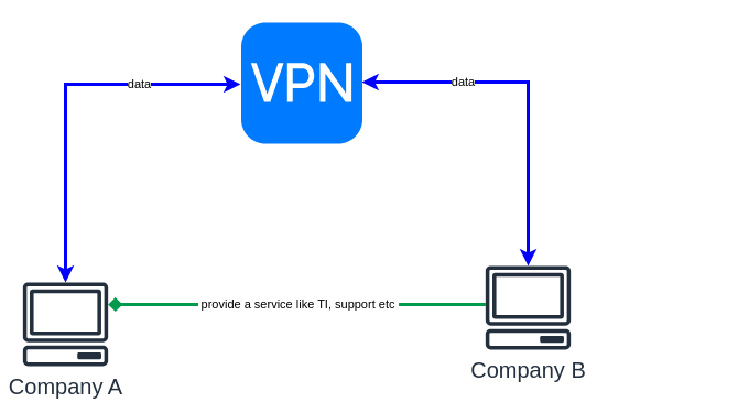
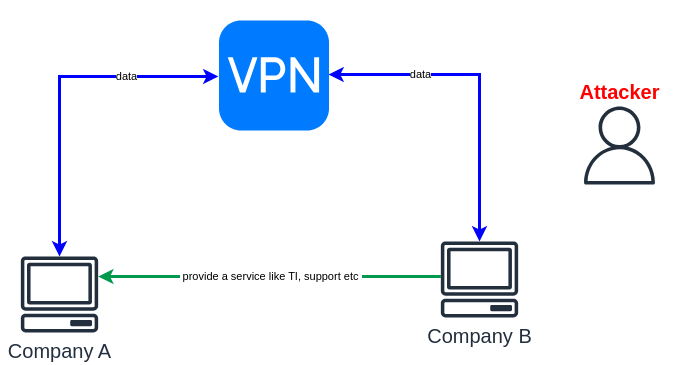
+ <mxCell id="8" value="Attacker" style="sketch=0;outlineConnect=0;fontColor=#FF0000;gradientColor=none;fillColor=#232F3D;strokeColor=none;dashed=0;verticalLabelPosition=top;verticalAlign=bottom;align=center;html=1;fontSize=20;fontStyle=1;aspect=fixed;pointerEvents=1;shape=mxgraph.aws4.user;labelPosition=center;" vertex="1" parent="1"><mxGeometry x="580" y="106" width="78" height="78" as="geometry" /></mxCell>
- <mxCell id="2" value="&amp;nbsp;provide a service like TI, support etc&amp;nbsp;" style="edgeStyle=orthogonalEdgeStyle;rounded=0;orthogonalLoop=1;jettySize=auto;html=1;strokeColor=#00994D;strokeWidth=3;endArrow=diamond;" edge="1" parent="1" source="4" target="6"><mxGeometry x="-0.006" relative="1" as="geometry"><Array as="points"><mxPoint x="260" y="276" /><mxPoint x="260" y="276" /></Array><mxPoint as="offset" /></mxGeometry></mxCell>
+ <mxCell id="2" value="&amp;nbsp;provide a service like TI, support etc&amp;nbsp;" style="edgeStyle=orthogonalEdgeStyle;rounded=0;orthogonalLoop=1;jettySize=auto;html=1;strokeColor=#00994D;strokeWidth=3;" edge="1" parent="1" source="4" target="6"><mxGeometry x="-0.006" relative="1" as="geometry"><Array as="points"><mxPoint x="260" y="276" /><mxPoint x="260" y="276" /></Array><mxPoint as="offset" /></mxGeometry></mxCell>
